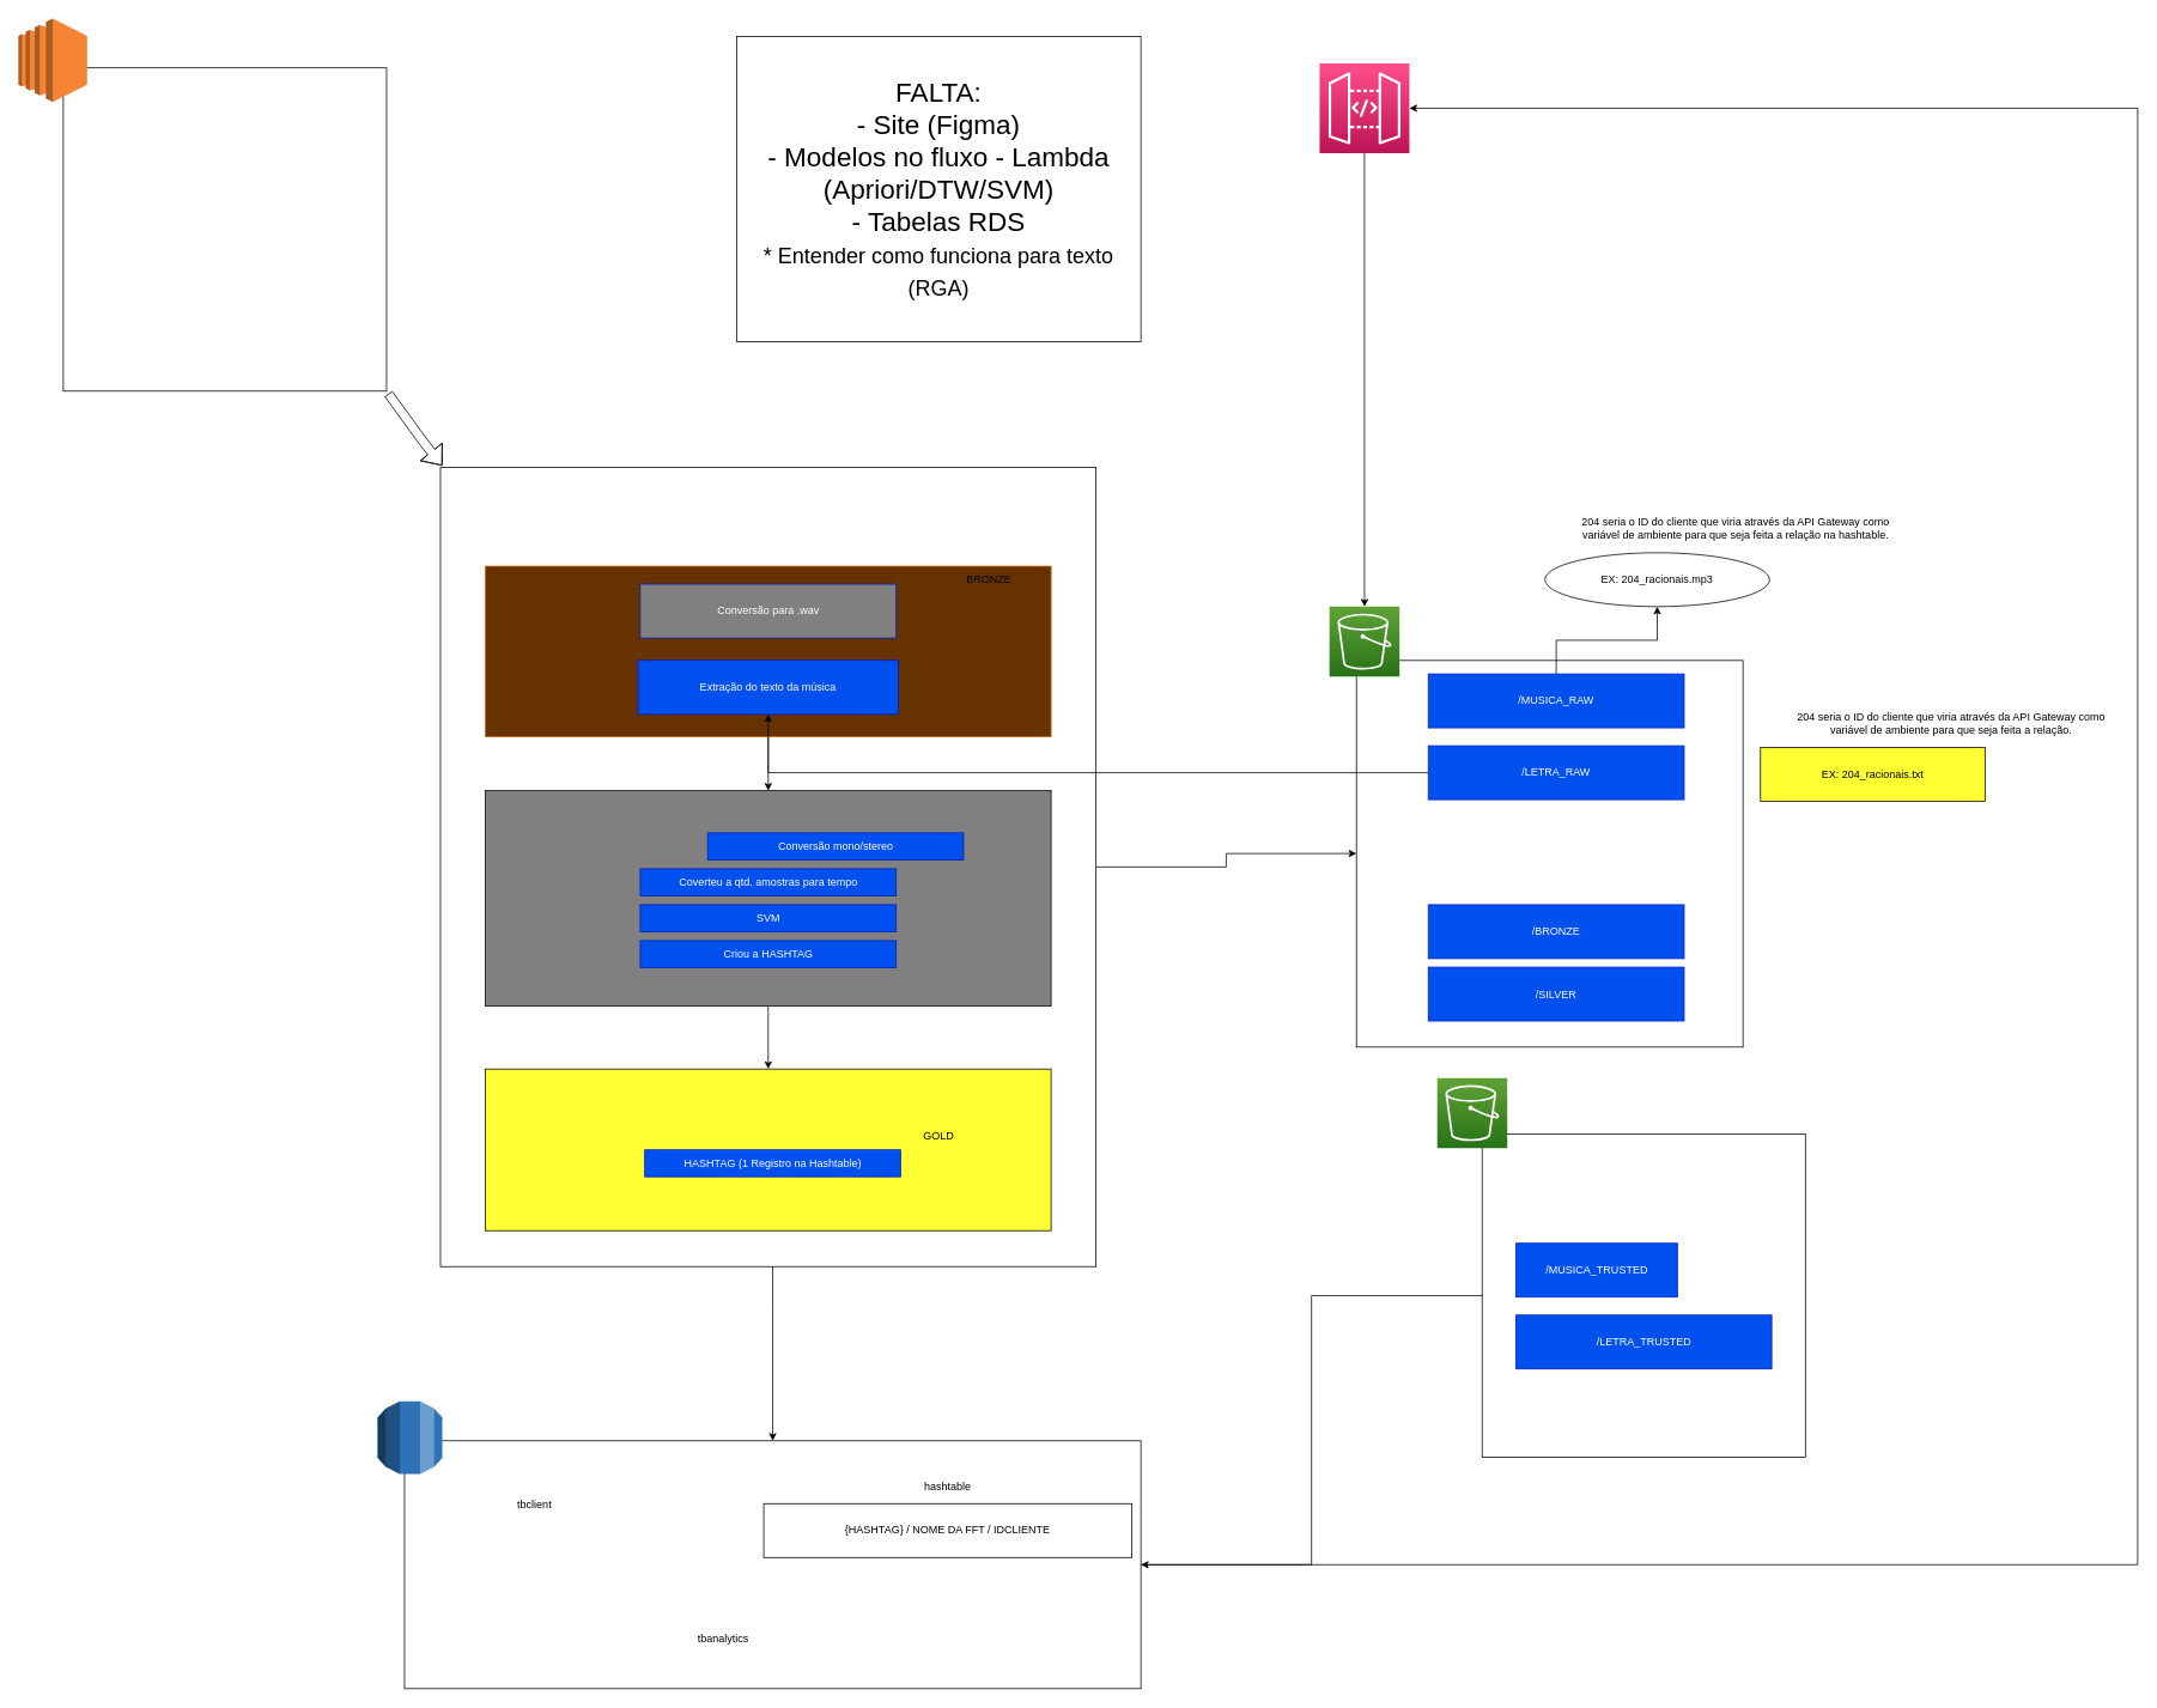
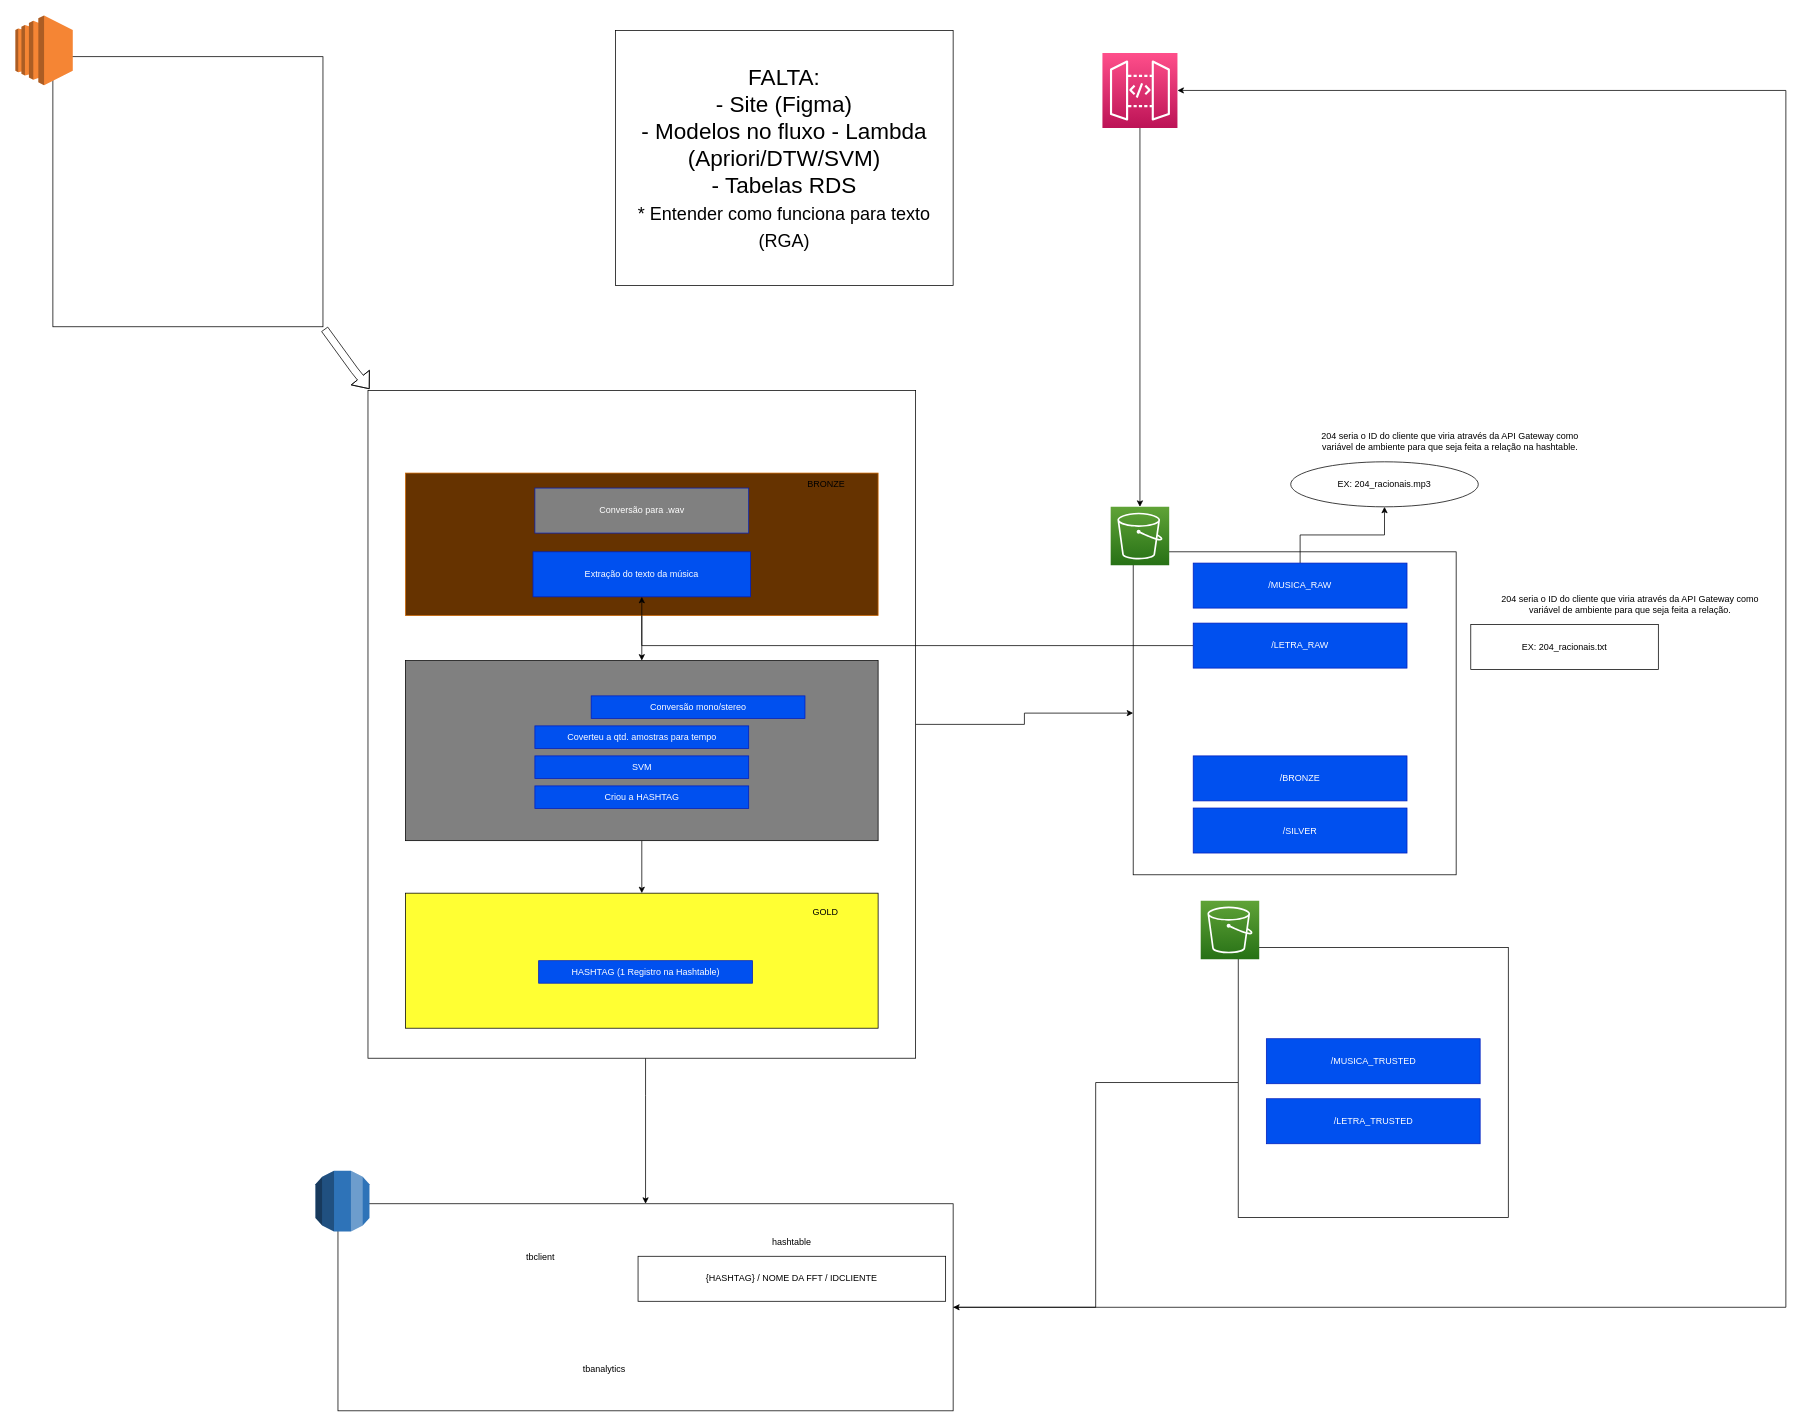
- <mxCell id="41" value="EX: 204_racionais.txt" style="rounded=0;whiteSpace=wrap;html=1;fillColor=#ffff33;" parent="1" vertex="1"><mxGeometry x="1960" y="832" width="250" height="60" as="geometry" /></mxCell>
+ <mxCell id="41" value="EX: 204_racionais.txt" style="rounded=0;whiteSpace=wrap;html=1;" parent="1" vertex="1"><mxGeometry x="1960" y="832" width="250" height="60" as="geometry" /></mxCell>
- <mxCell id="22" value="GOLD" style="text;html=1;strokeColor=none;fillColor=none;align=center;verticalAlign=middle;whiteSpace=wrap;rounded=0;fontColor=#000000;" parent="1" vertex="1"><mxGeometry x="1015" y="1250" width="60" height="30" as="geometry" /></mxCell>
+ <mxCell id="22" value="GOLD" style="text;html=1;strokeColor=none;fillColor=none;align=center;verticalAlign=middle;whiteSpace=wrap;rounded=0;fontColor=#000000;" parent="1" vertex="1"><mxGeometry x="1070" y="1200" width="60" height="30" as="geometry" /></mxCell>
- <mxCell id="46" value="/MUSICA_TRUSTED" style="rounded=0;whiteSpace=wrap;html=1;fillColor=#0050ef;fontColor=#ffffff;strokeColor=#001DBC;" parent="1" vertex="1"><mxGeometry x="1687.5" y="1384" width="180" height="60" as="geometry" /></mxCell>
+ <mxCell id="46" value="/MUSICA_TRUSTED" style="rounded=0;whiteSpace=wrap;html=1;fillColor=#0050ef;fontColor=#ffffff;strokeColor=#001DBC;" parent="1" vertex="1"><mxGeometry x="1687.5" y="1384" width="285" height="60" as="geometry" /></mxCell>
- <mxCell id="48" value="tbclient" style="text;html=1;strokeColor=none;fillColor=none;align=center;verticalAlign=middle;whiteSpace=wrap;rounded=0;" parent="1" vertex="1"><mxGeometry x="540" y="1641" width="110" height="70" as="geometry" /></mxCell>
+ <mxCell id="48" value="tbclient" style="text;html=1;strokeColor=none;fillColor=none;align=center;verticalAlign=middle;whiteSpace=wrap;rounded=0;" parent="1" vertex="1"><mxGeometry x="665" y="1641" width="110" height="70" as="geometry" /></mxCell>
